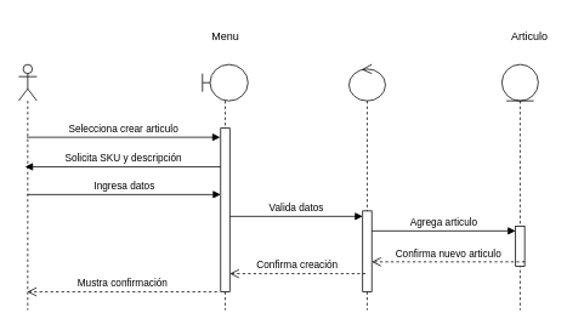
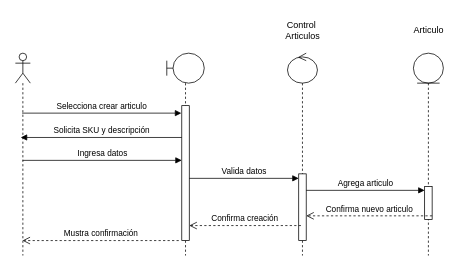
- <mxCell id="13" value="Menu" style="text;html=1;align=center;verticalAlign=middle;resizable=0;points=[];autosize=1;strokeColor=none;fillColor=none;" vertex="1" parent="1"><mxGeometry x="222" y="25" width="50" height="30" as="geometry" /></mxCell>
+ <mxCell id="14" value="Control&amp;nbsp;&lt;div&gt;Articulos&lt;/div&gt;" style="text;html=1;align=center;verticalAlign=middle;resizable=0;points=[];autosize=1;strokeColor=none;fillColor=none;" vertex="1" parent="1"><mxGeometry x="368" y="20" width="70" height="40" as="geometry" /></mxCell>
- <mxCell id="15" value="Articulo" style="text;html=1;align=center;verticalAlign=middle;resizable=0;points=[];autosize=1;strokeColor=none;fillColor=none;" vertex="1" parent="1"><mxGeometry x="551" y="25" width="60" height="30" as="geometry" /></mxCell>
+ <mxCell id="15" value="Articulo" style="text;html=1;align=center;verticalAlign=middle;resizable=0;points=[];autosize=1;strokeColor=none;fillColor=none;" vertex="1" parent="1"><mxGeometry x="541" y="25" width="60" height="30" as="geometry" /></mxCell>
